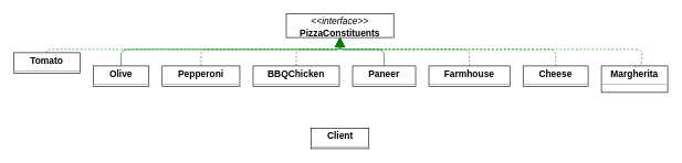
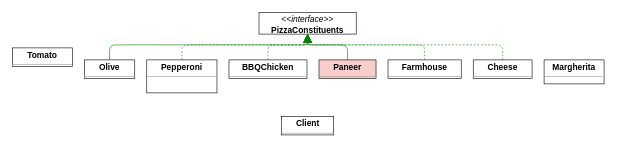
- <mxCell id="19" value="" style="html=1;rounded=1;edgeStyle=orthogonalEdgeStyle;dashed=1;startArrow=none;endArrow=block;endSize=12;strokeColor=#008200;exitX=0.500;exitY=0.002;exitDx=0;exitDy=0;entryX=0.500;entryY=1.002;entryDx=0;entryDy=0;" parent="1" source="11" target="10" edge="1"><mxGeometry width="50" height="50" relative="1" as="geometry"><Array as="points"><mxPoint x="70" y="74" /><mxPoint x="512" y="74" /></Array></mxGeometry></mxCell>
- <mxCell id="15" value="" style="html=1;rounded=1;edgeStyle=orthogonalEdgeStyle;dashed=1;startArrow=none;endArrow=block;endSize=12;strokeColor=#008200;exitX=0.500;exitY=0.002;exitDx=0;exitDy=0;entryX=0.500;entryY=1.002;entryDx=0;entryDy=0;" parent="1" source="6" target="10" edge="1"><mxGeometry width="50" height="50" relative="1" as="geometry"><Array as="points"><mxPoint x="967" y="74" /><mxPoint x="512" y="74" /></Array></mxGeometry></mxCell>
- <mxCell id="9" value="&lt;p style=&quot;margin:0px;margin-top:4px;text-align:center;&quot;&gt;&lt;b&gt;Pepperoni&lt;/b&gt;&lt;/p&gt;&lt;hr size=&quot;1&quot;/&gt;" style="verticalAlign=top;align=left;overflow=fill;fontSize=14;fontFamily=Helvetica;html=1;rounded=0;shadow=0;comic=0;labelBackgroundColor=none;strokeWidth=1;" parent="1" vertex="1"><mxGeometry x="244" y="99" width="117" height="31" as="geometry" /></mxCell>
+ <mxCell id="9" value="&lt;p style=&quot;margin:0px;margin-top:4px;text-align:center;&quot;&gt;&lt;b&gt;Pepperoni&lt;/b&gt;&lt;/p&gt;&lt;hr size=&quot;1&quot;/&gt;" style="verticalAlign=top;align=left;overflow=fill;fontSize=14;fontFamily=Helvetica;html=1;rounded=0;shadow=0;comic=0;labelBackgroundColor=none;strokeWidth=1;" parent="1" vertex="1"><mxGeometry x="244" y="99" width="117" height="55" as="geometry" /></mxCell>
- <mxCell id="8" value="&lt;p style=&quot;margin:0px;margin-top:4px;text-align:center;&quot;&gt;&lt;b&gt;Paneer&lt;/b&gt;&lt;/p&gt;&lt;hr size=&quot;1&quot;/&gt;" style="verticalAlign=top;align=left;overflow=fill;fontSize=14;fontFamily=Helvetica;html=1;rounded=0;shadow=0;comic=0;labelBackgroundColor=none;strokeWidth=1;" parent="1" vertex="1"><mxGeometry x="531" y="99" width="95" height="31" as="geometry" /></mxCell>
+ <mxCell id="8" value="&lt;p style=&quot;margin:0px;margin-top:4px;text-align:center;&quot;&gt;&lt;b&gt;Paneer&lt;/b&gt;&lt;/p&gt;&lt;hr size=&quot;1&quot;/&gt;" style="verticalAlign=top;align=left;overflow=fill;fontSize=14;fontFamily=Helvetica;html=1;rounded=0;shadow=0;comic=0;labelBackgroundColor=none;strokeWidth=1;fillColor=#f8cecc;" parent="1" vertex="1"><mxGeometry x="531" y="99" width="95" height="31" as="geometry" /></mxCell>
